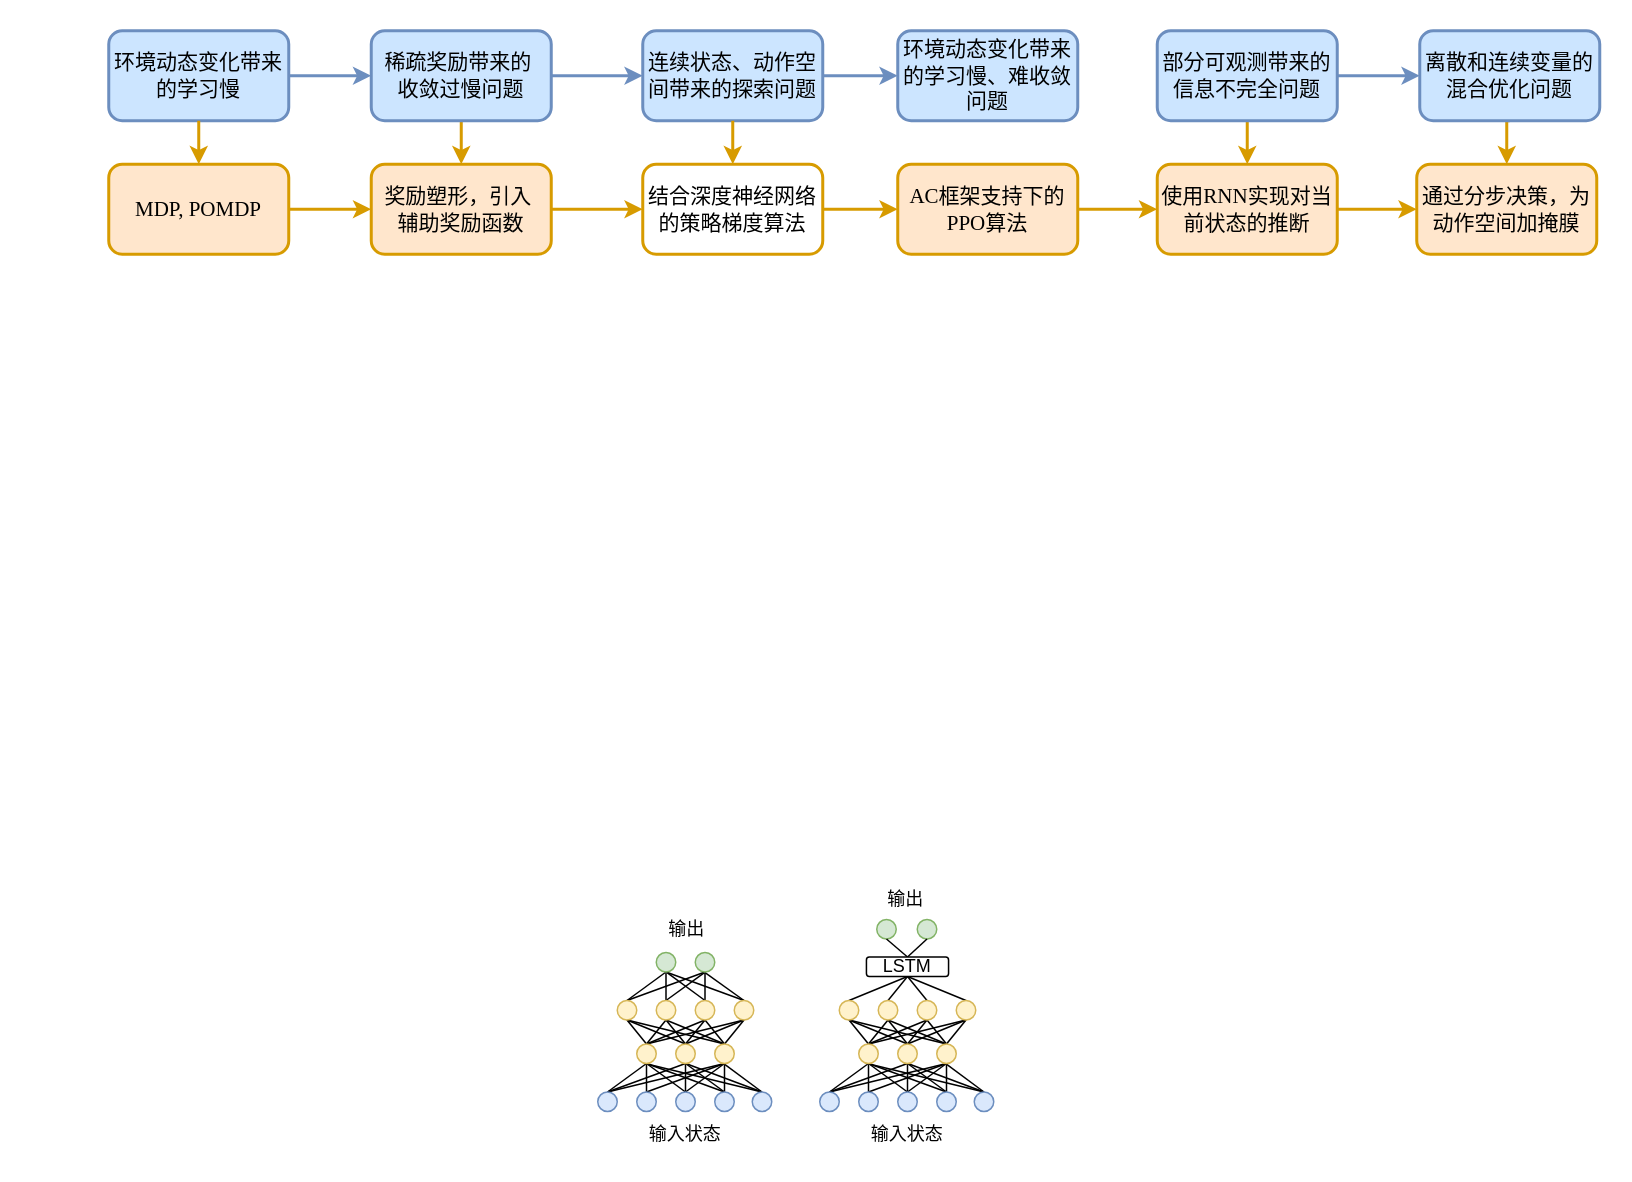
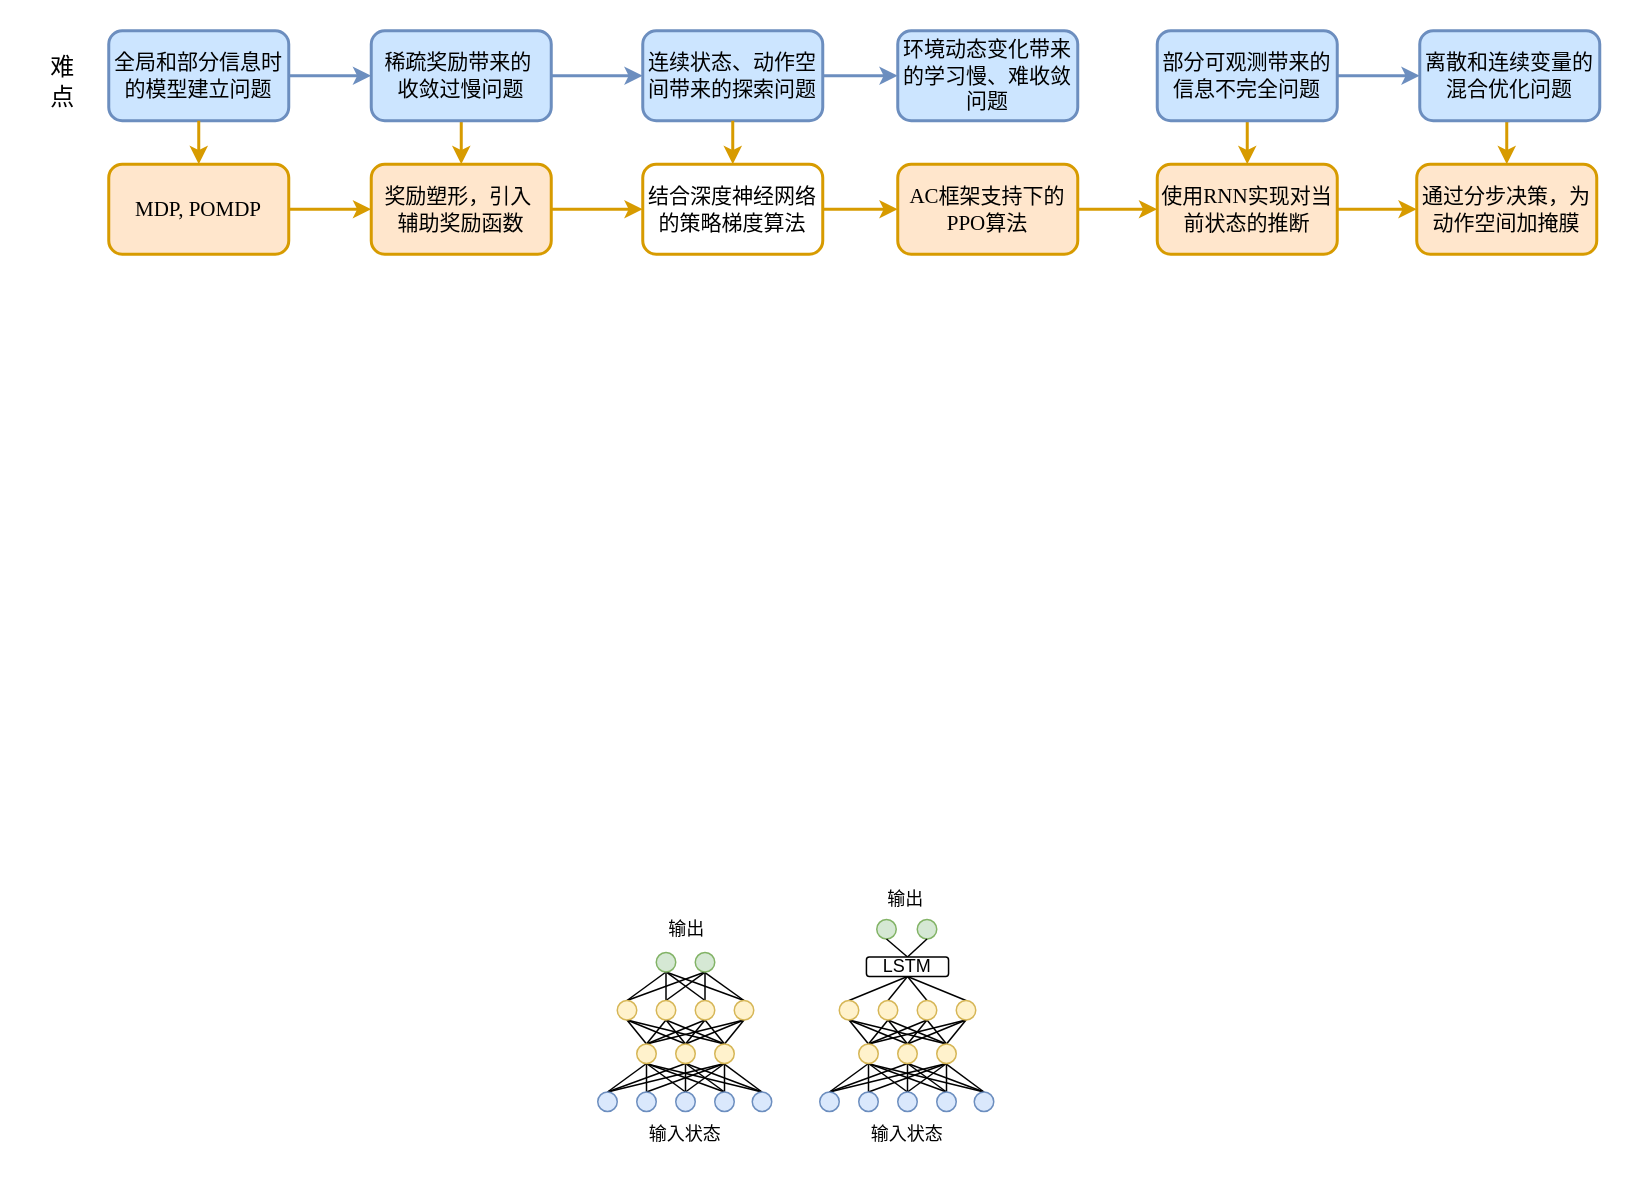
- <mxCell id="3" value="&lt;h3&gt;&lt;font face=&quot;Noto Serif SC&quot; style=&quot;font-size: 14px&quot;&gt;&lt;span style=&quot;font-weight: 400&quot;&gt;环境动态变化带来的学习慢&lt;/span&gt;&lt;/font&gt;&lt;/h3&gt;" style="rounded=1;whiteSpace=wrap;html=1;strokeColor=#6c8ebf;strokeWidth=2;fillColor=#CCE5FF;" parent="1" vertex="1"><mxGeometry x="72" y="20" width="120" height="60" as="geometry" /></mxCell>
+ <mxCell id="3" value="&lt;h3&gt;&lt;font face=&quot;Noto Serif SC&quot; style=&quot;font-size: 14px&quot;&gt;&lt;span style=&quot;font-weight: 400&quot;&gt;全局和部分信息时的模型建立问题&lt;/span&gt;&lt;/font&gt;&lt;/h3&gt;" style="rounded=1;whiteSpace=wrap;html=1;strokeColor=#6c8ebf;strokeWidth=2;fillColor=#CCE5FF;" parent="1" vertex="1"><mxGeometry x="72" y="20" width="120" height="60" as="geometry" /></mxCell>
+ <mxCell id="103" value="&lt;font face=&quot;Noto Serif SC&quot; data-font-src=&quot;https://fonts.googleapis.com/css?family=Noto+Serif+SC&quot; style=&quot;font-size: 16px&quot;&gt;难&lt;br&gt;点&lt;/font&gt;" style="text;html=1;strokeColor=none;fillColor=none;align=center;verticalAlign=middle;whiteSpace=wrap;rounded=0;" vertex="1" parent="1"><mxGeometry x="20" y="29.5" width="43" height="48" as="geometry" /></mxCell>
